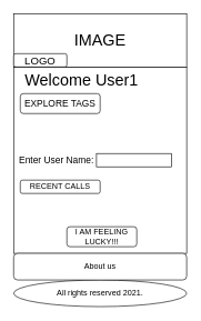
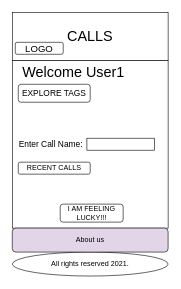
- <mxCell id="3" value="&lt;font style=&quot;font-size: 24px&quot;&gt;IMAGE&lt;/font&gt;" style="rounded=0;whiteSpace=wrap;html=1;" parent="1" vertex="1"><mxGeometry x="20" y="20" width="260" height="80" as="geometry" /></mxCell>
+ <mxCell id="3" value="&lt;font style=&quot;font-size: 24px&quot;&gt;CALLS&lt;/font&gt;" style="rounded=0;whiteSpace=wrap;html=1;" parent="1" vertex="1"><mxGeometry x="20" y="20" width="260" height="80" as="geometry" /></mxCell>
- <mxCell id="4" value="&lt;font size=&quot;3&quot;&gt;LOGO&lt;/font&gt;" style="rounded=1;whiteSpace=wrap;html=1;" parent="1" vertex="1"><mxGeometry x="20" y="80" width="80" height="20" as="geometry" /></mxCell>
+ <mxCell id="4" value="&lt;font size=&quot;3&quot;&gt;LOGO&lt;/font&gt;" style="rounded=1;whiteSpace=wrap;html=1;" parent="1" vertex="1"><mxGeometry x="25" y="70" width="80" height="20" as="geometry" /></mxCell>
- <mxCell id="11" value="&lt;font style=&quot;font-size: 14px&quot;&gt;Enter User Name:&lt;/font&gt;" style="text;html=1;align=center;verticalAlign=middle;resizable=0;points=[];autosize=1;" parent="1" vertex="1"><mxGeometry x="23.5" y="230" width="120" height="20" as="geometry" /></mxCell>
+ <mxCell id="11" value="&lt;font style=&quot;font-size: 14px&quot;&gt;Enter Call Name:&lt;/font&gt;" style="text;html=1;align=center;verticalAlign=middle;resizable=0;points=[];autosize=1;" parent="1" vertex="1"><mxGeometry x="23.5" y="230" width="120" height="20" as="geometry" /></mxCell>
- <mxCell id="8" value="About us" style="rounded=1;whiteSpace=wrap;html=1;" parent="1" vertex="1"><mxGeometry x="20" y="380" width="260" height="40" as="geometry" /></mxCell>
+ <mxCell id="8" value="About us" style="rounded=1;whiteSpace=wrap;html=1;fillColor=#e1d5e7;" parent="1" vertex="1"><mxGeometry x="20" y="380" width="260" height="40" as="geometry" /></mxCell>
